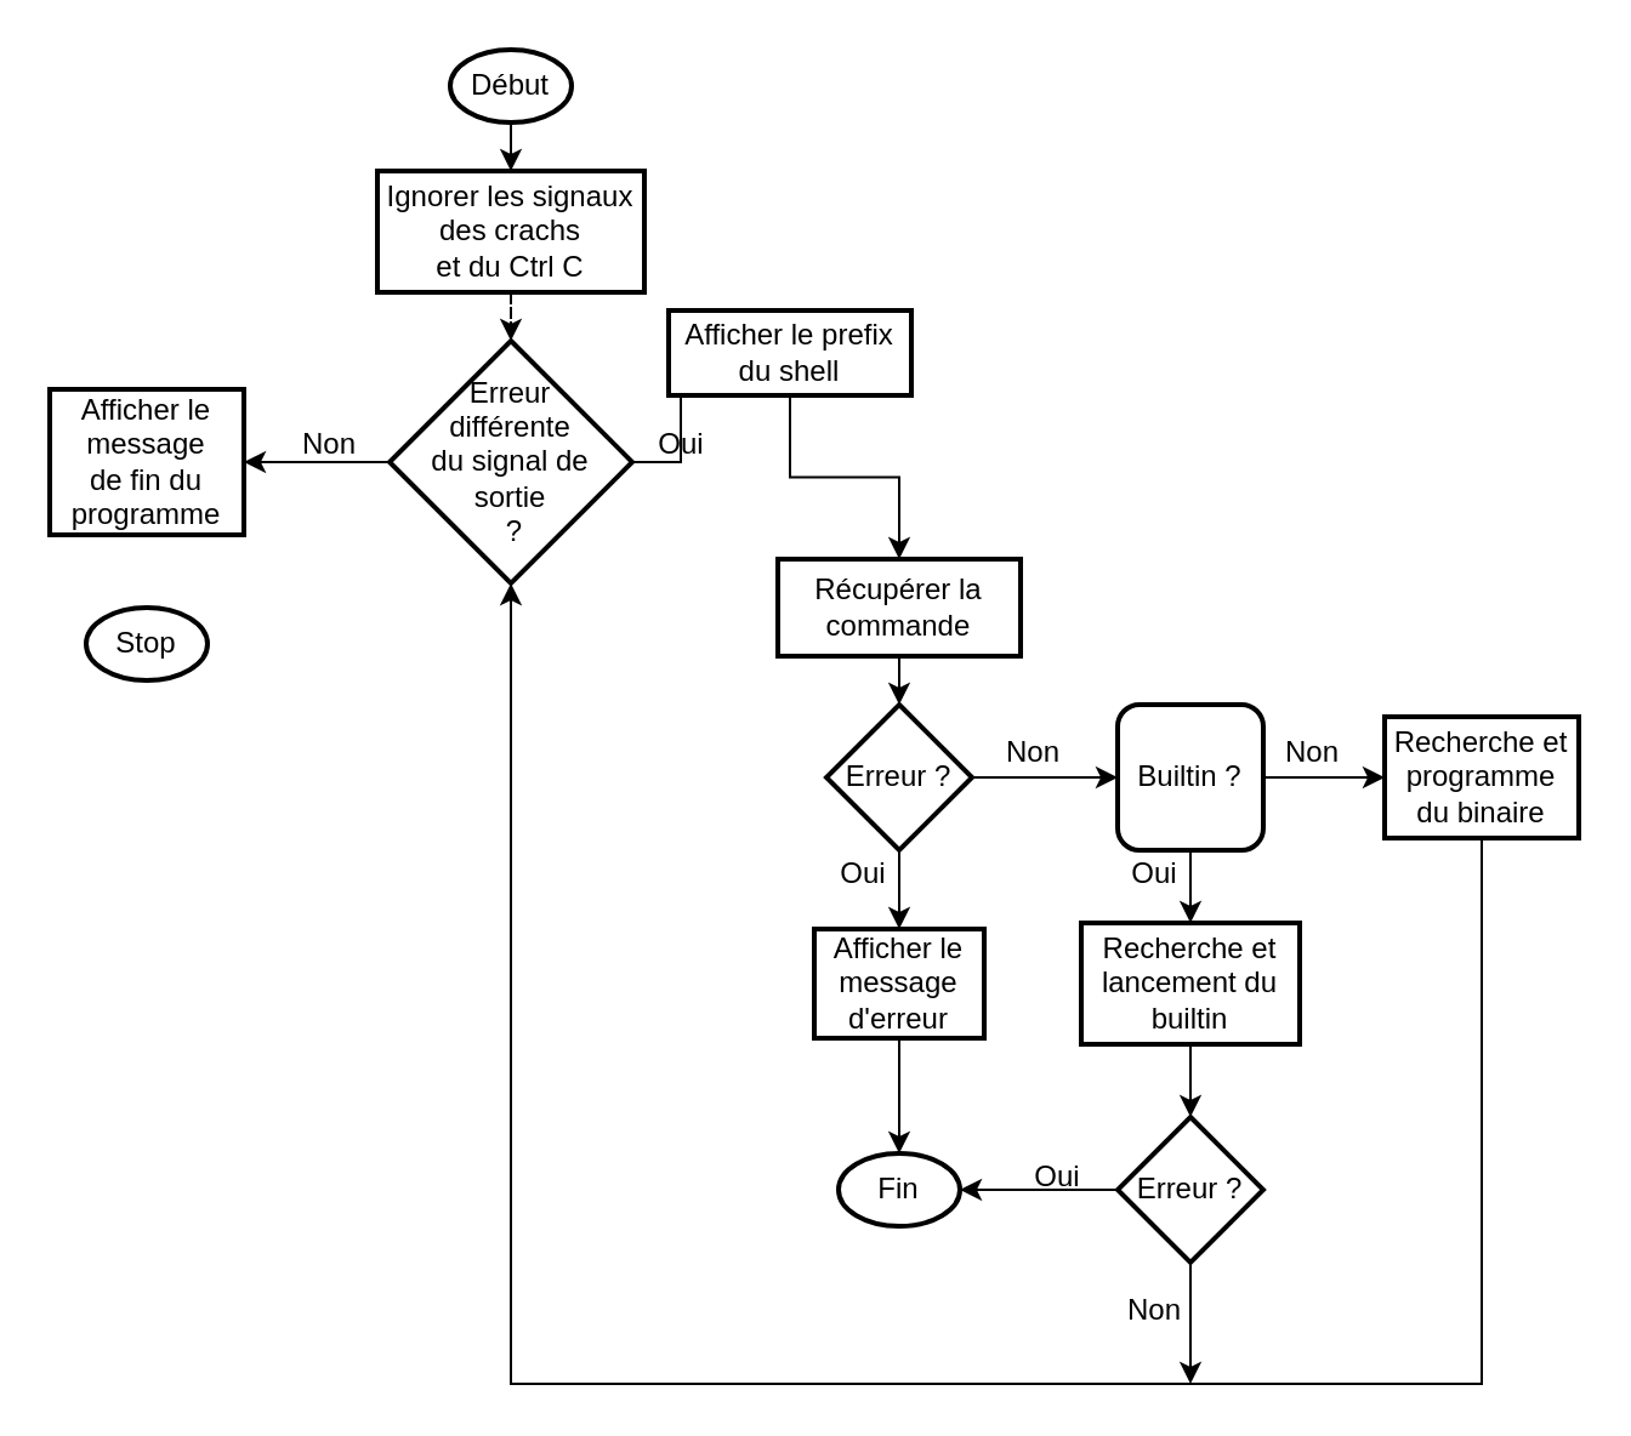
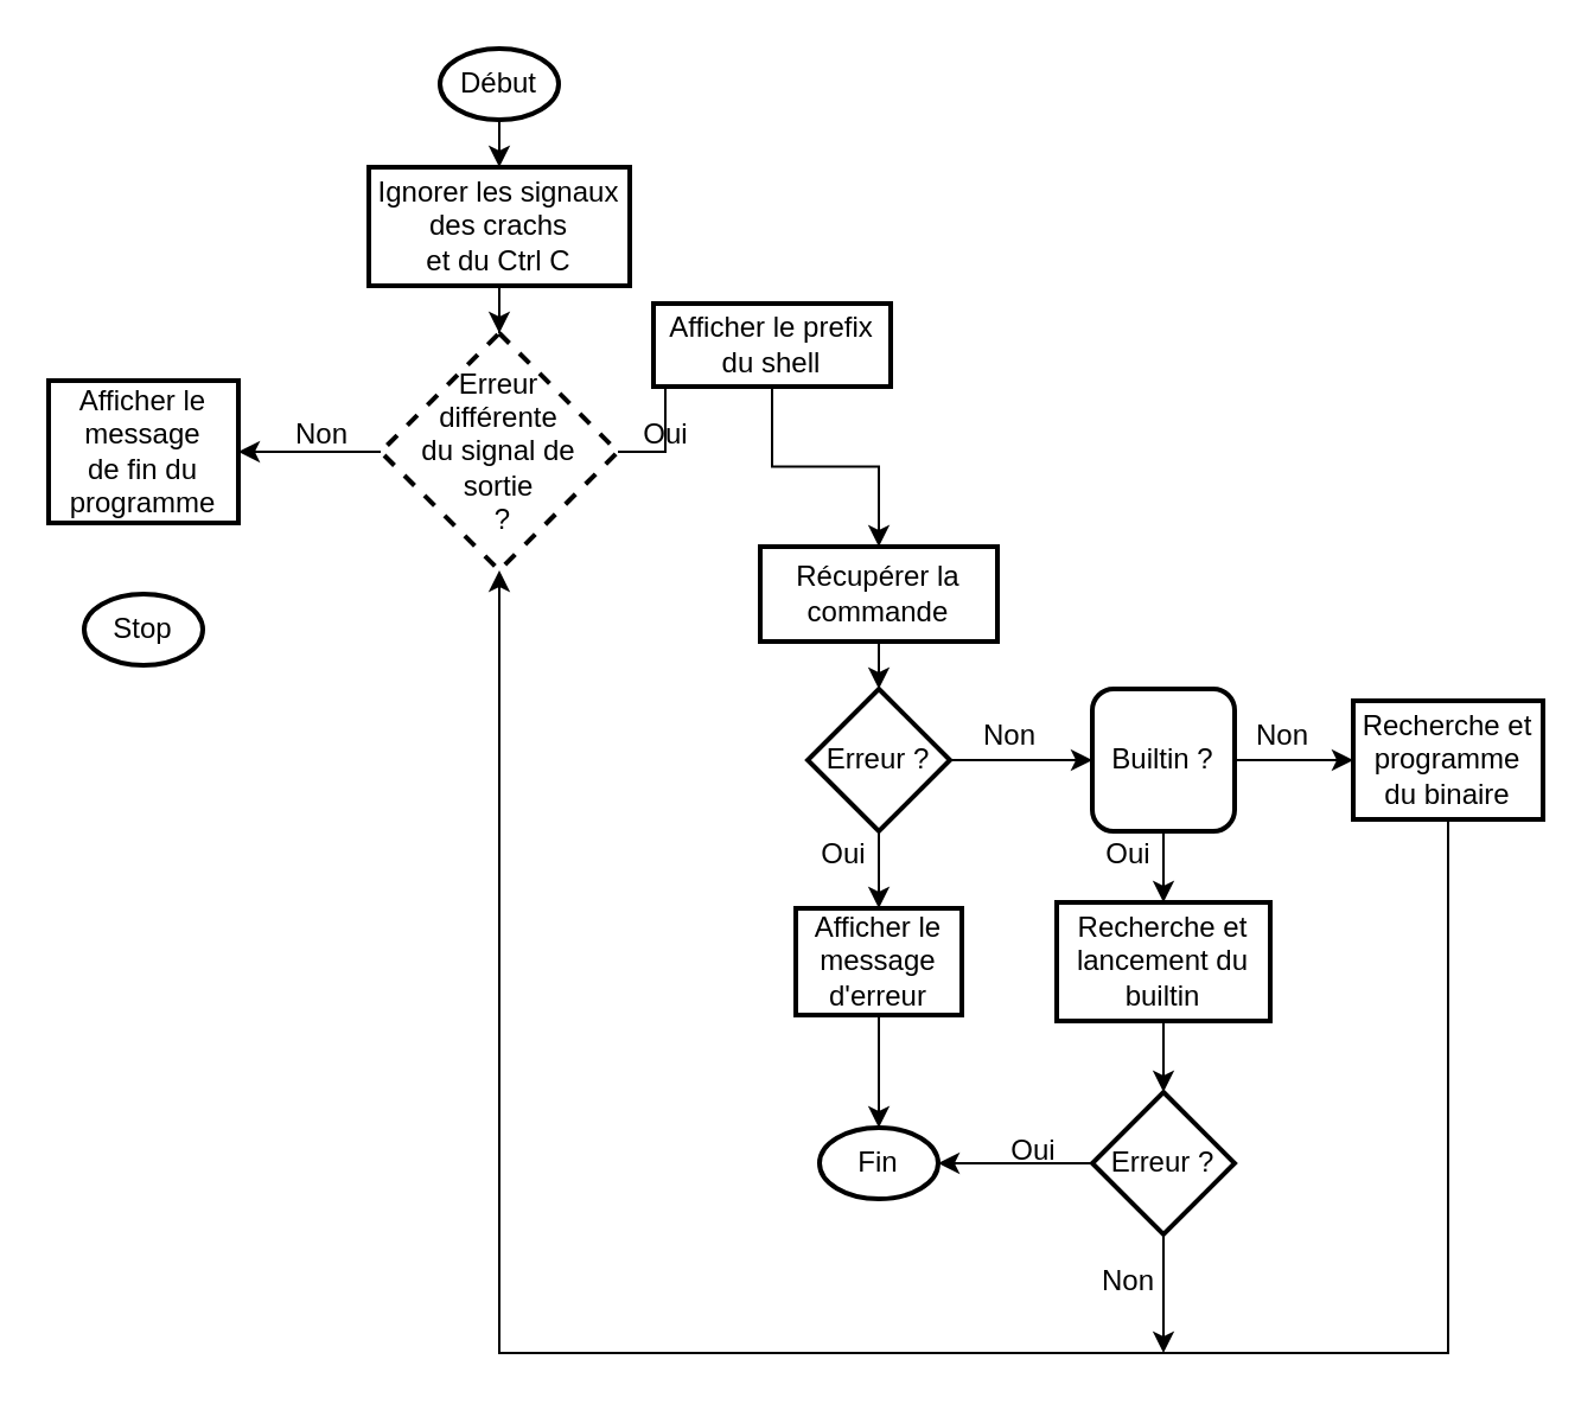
- <mxCell id="4" value="" style="edgeStyle=orthogonalEdgeStyle;rounded=0;orthogonalLoop=1;jettySize=auto;html=1;dashed=1;" edge="1" parent="1" source="5" target="8"><mxGeometry relative="1" as="geometry" /></mxCell>
+ <mxCell id="4" value="" style="edgeStyle=orthogonalEdgeStyle;rounded=0;orthogonalLoop=1;jettySize=auto;html=1;" edge="1" parent="1" source="5" target="8"><mxGeometry relative="1" as="geometry" /></mxCell>
- <mxCell id="8" value="&lt;div&gt;Erreur&lt;/div&gt;&lt;div&gt;différente&lt;/div&gt;&lt;div&gt;du signal de&lt;/div&gt;&lt;div&gt;sortie&lt;/div&gt;&amp;nbsp;?" style="rhombus;whiteSpace=wrap;html=1;strokeWidth=2;" vertex="1" parent="1"><mxGeometry x="160" y="140" width="100" height="100" as="geometry" /></mxCell>
+ <mxCell id="8" value="&lt;div&gt;Erreur&lt;/div&gt;&lt;div&gt;différente&lt;/div&gt;&lt;div&gt;du signal de&lt;/div&gt;&lt;div&gt;sortie&lt;/div&gt;&amp;nbsp;?" style="rhombus;whiteSpace=wrap;html=1;strokeWidth=2;dashed=1;" vertex="1" parent="1"><mxGeometry x="160" y="140" width="100" height="100" as="geometry" /></mxCell>
